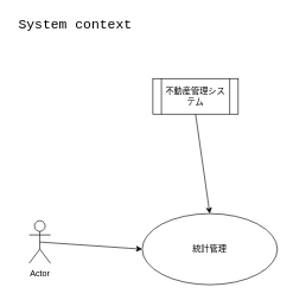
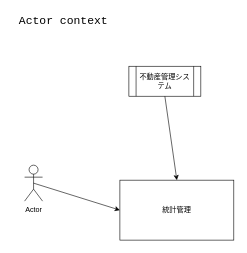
- <mxCell id="7" value="System context" style="text;html=1;strokeColor=none;fillColor=none;align=center;verticalAlign=middle;whiteSpace=wrap;rounded=0;fontSize=19;fontFamily=Courier New;" vertex="1" parent="1"><mxGeometry x="20" y="20" width="170" height="30" as="geometry" /></mxCell>
+ <mxCell id="7" value="Actor context" style="text;html=1;strokeColor=none;fillColor=none;align=center;verticalAlign=middle;whiteSpace=wrap;rounded=0;fontSize=19;fontFamily=Courier New;" vertex="1" parent="1"><mxGeometry x="20" y="20" width="170" height="30" as="geometry" /></mxCell>
- <mxCell id="5" value="Actor" style="shape=umlActor;verticalLabelPosition=bottom;verticalAlign=top;html=1;outlineConnect=0;" vertex="1" parent="1"><mxGeometry x="40" y="310" width="30" height="60" as="geometry" /></mxCell>
+ <mxCell id="5" value="Actor" style="shape=umlActor;verticalLabelPosition=bottom;verticalAlign=top;html=1;outlineConnect=0;" vertex="1" parent="1"><mxGeometry x="40" y="275" width="30" height="60" as="geometry" /></mxCell>
- <mxCell id="3" value="統計管理" style="ellipse;whiteSpace=wrap;html=1;" vertex="1" parent="1"><mxGeometry x="199" y="300" width="190" height="100" as="geometry" /></mxCell>
+ <mxCell id="3" value="統計管理" style="whiteSpace=wrap;html=1;rounded=0;" vertex="1" parent="1"><mxGeometry x="199" y="300" width="190" height="100" as="geometry" /></mxCell>
